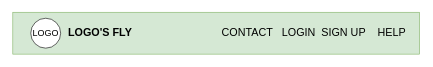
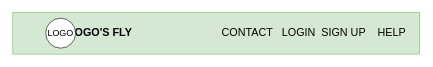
- <mxCell id="3" value="&lt;font style=&quot;font-size: 15px&quot;&gt;LOGO&lt;/font&gt;" style="ellipse;whiteSpace=wrap;html=1;aspect=fixed;" vertex="1" parent="1"><mxGeometry x="50" y="30" width="50" height="50" as="geometry" /></mxCell>
+ <mxCell id="3" value="&lt;font style=&quot;font-size: 15px&quot;&gt;LOGO&lt;/font&gt;" style="ellipse;whiteSpace=wrap;html=1;aspect=fixed;" vertex="1" parent="1"><mxGeometry x="75" y="30" width="50" height="50" as="geometry" /></mxCell>
